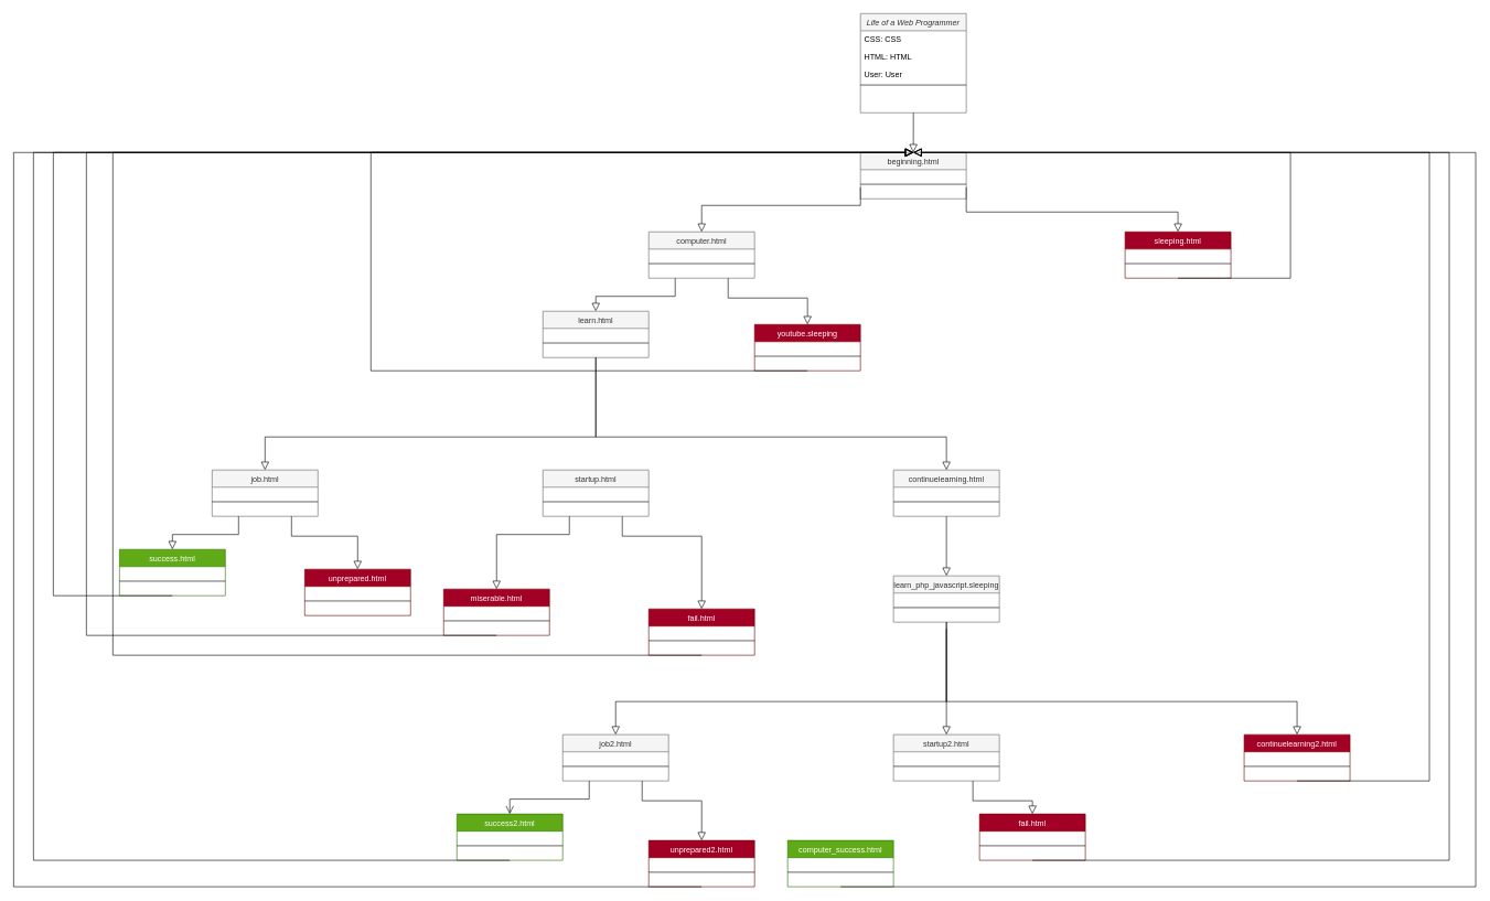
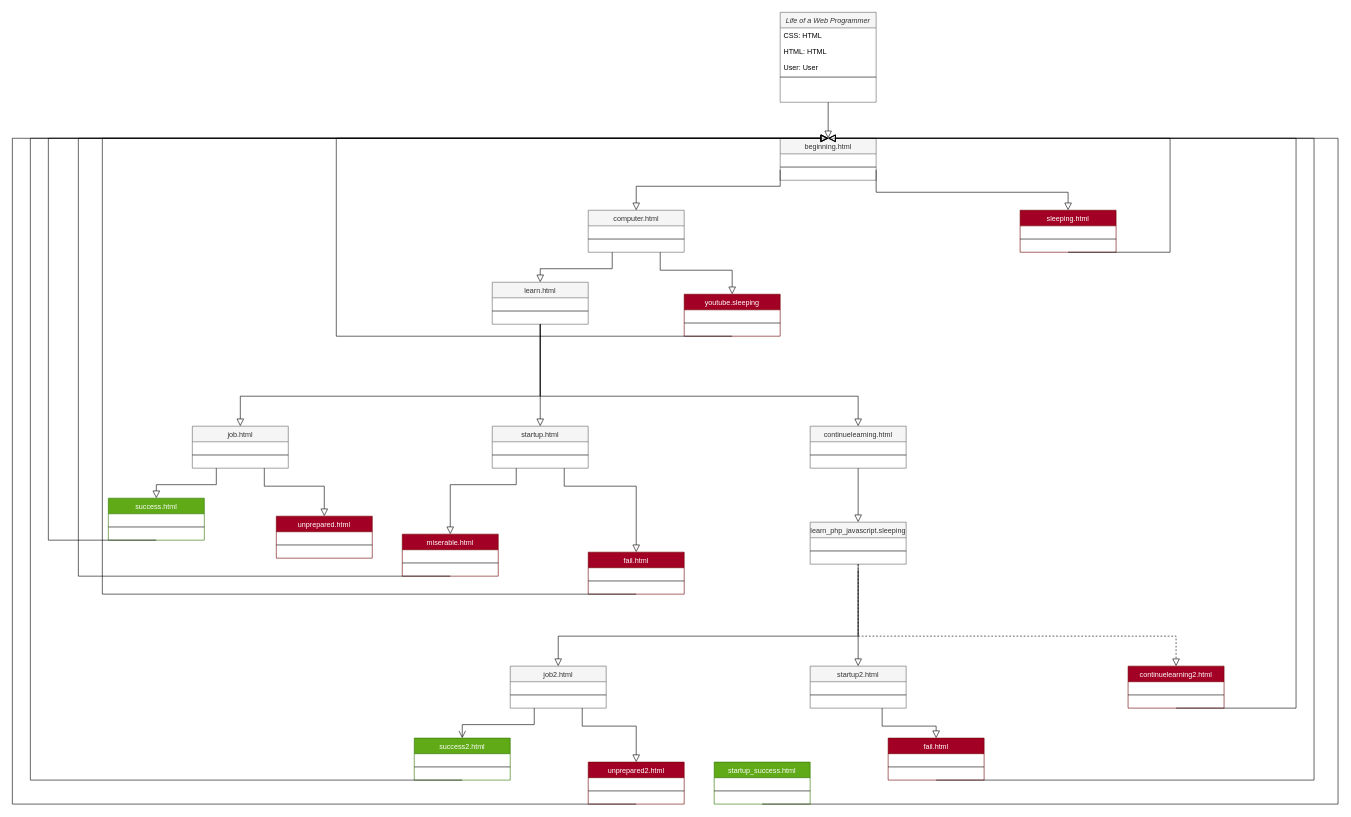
- <mxCell id="5" value="CSS: CSS" style="text;align=left;verticalAlign=top;spacingLeft=4;spacingRight=4;overflow=hidden;rotatable=0;points=[[0,0.5],[1,0.5]];portConstraint=eastwest;" parent="4" vertex="1"><mxGeometry y="26" width="160" height="26" as="geometry" /></mxCell>
+ <mxCell id="5" value="CSS: HTML" style="text;align=left;verticalAlign=top;spacingLeft=4;spacingRight=4;overflow=hidden;rotatable=0;points=[[0,0.5],[1,0.5]];portConstraint=eastwest;" parent="4" vertex="1"><mxGeometry y="26" width="160" height="26" as="geometry" /></mxCell>
+ <mxCell id="33" value="" style="endArrow=block;endSize=10;endFill=0;shadow=0;strokeWidth=1;rounded=0;edgeStyle=elbowEdgeStyle;elbow=vertical;entryX=0.5;entryY=0;entryDx=0;entryDy=0;exitX=0.5;exitY=1;exitDx=0;exitDy=0;" edge="1" parent="1" target="31" source="14"><mxGeometry width="160" relative="1" as="geometry"><mxPoint x="1450" y="540" as="sourcePoint" /><mxPoint x="1500" y="722.5" as="targetPoint" /><Array as="points"><mxPoint x="980" y="660" /></Array></mxGeometry></mxCell>
- <mxCell id="65" value="" style="endArrow=block;endSize=10;endFill=0;shadow=0;strokeWidth=1;rounded=0;edgeStyle=elbowEdgeStyle;elbow=vertical;entryX=0.5;entryY=0;entryDx=0;entryDy=0;exitX=0.5;exitY=1;exitDx=0;exitDy=0;" edge="1" parent="1" target="63" source="44"><mxGeometry width="160" relative="1" as="geometry"><mxPoint x="1440" y="940" as="sourcePoint" /><mxPoint x="2490" y="1122.5" as="targetPoint" /><Array as="points"><mxPoint x="1820" y="1060" /></Array></mxGeometry></mxCell>
+ <mxCell id="65" value="" style="endArrow=block;endSize=10;endFill=0;shadow=0;strokeWidth=1;rounded=0;edgeStyle=elbowEdgeStyle;elbow=vertical;entryX=0.5;entryY=0;entryDx=0;entryDy=0;exitX=0.5;exitY=1;exitDx=0;exitDy=0;dashed=1;" edge="1" parent="1" target="63" source="44"><mxGeometry width="160" relative="1" as="geometry"><mxPoint x="1440" y="940" as="sourcePoint" /><mxPoint x="2490" y="1122.5" as="targetPoint" /><Array as="points"><mxPoint x="1820" y="1060" /></Array></mxGeometry></mxCell>
- <mxCell id="58" value="computer_success.html" style="swimlane;fontStyle=0;align=center;verticalAlign=top;childLayout=stackLayout;horizontal=1;startSize=26;horizontalStack=0;resizeParent=1;resizeLast=0;collapsible=1;marginBottom=0;rounded=0;shadow=0;strokeWidth=1;fillColor=#60a917;strokeColor=#2D7600;fontColor=#ffffff;" vertex="1" parent="1"><mxGeometry x="1190" y="1270" width="160" height="70" as="geometry"><mxRectangle x="130" y="380" width="160" height="26" as="alternateBounds" /></mxGeometry></mxCell>
+ <mxCell id="58" value="startup_success.html" style="swimlane;fontStyle=0;align=center;verticalAlign=top;childLayout=stackLayout;horizontal=1;startSize=26;horizontalStack=0;resizeParent=1;resizeLast=0;collapsible=1;marginBottom=0;rounded=0;shadow=0;strokeWidth=1;fillColor=#60a917;strokeColor=#2D7600;fontColor=#ffffff;" vertex="1" parent="1"><mxGeometry x="1190" y="1270" width="160" height="70" as="geometry"><mxRectangle x="130" y="380" width="160" height="26" as="alternateBounds" /></mxGeometry></mxCell>
